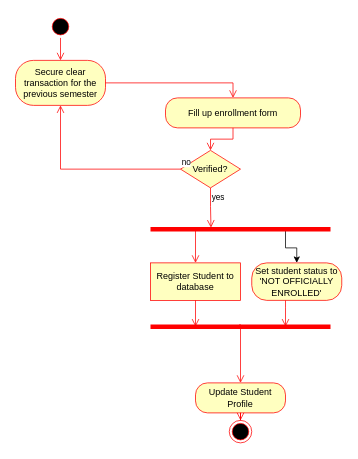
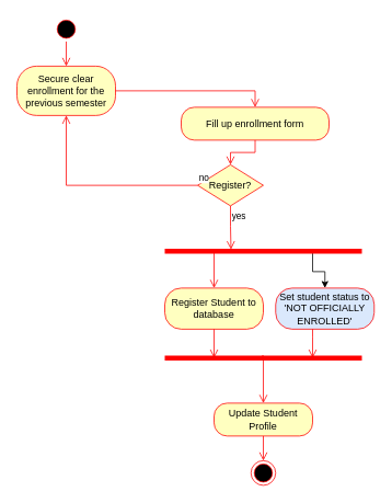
- <mxCell id="4" value="Secure clear transaction for the previous semester" style="rounded=1;whiteSpace=wrap;html=1;arcSize=40;fontColor=#000000;fillColor=#ffffc0;strokeColor=#ff0000;" vertex="1" parent="1"><mxGeometry x="20" y="80" width="120" height="60" as="geometry" /></mxCell>
+ <mxCell id="4" value="Secure clear enrollment for the previous semester" style="rounded=1;whiteSpace=wrap;html=1;arcSize=40;fontColor=#000000;fillColor=#ffffc0;strokeColor=#ff0000;" vertex="1" parent="1"><mxGeometry x="20" y="80" width="120" height="60" as="geometry" /></mxCell>
- <mxCell id="8" value="Verified?" style="rhombus;whiteSpace=wrap;html=1;fillColor=#ffffc0;strokeColor=#ff0000;" vertex="1" parent="1"><mxGeometry x="240" y="200" width="80" height="50" as="geometry" /></mxCell>
+ <mxCell id="8" value="Register?" style="rhombus;whiteSpace=wrap;html=1;fillColor=#ffffc0;strokeColor=#ff0000;" vertex="1" parent="1"><mxGeometry x="240" y="200" width="80" height="50" as="geometry" /></mxCell>
- <mxCell id="19" value="Register Student to database" style="whiteSpace=wrap;html=1;arcSize=40;fontColor=#000000;fillColor=#ffffc0;strokeColor=#ff0000;rounded=0;" vertex="1" parent="1"><mxGeometry x="200" y="350" width="120" height="50" as="geometry" /></mxCell>
+ <mxCell id="19" value="Register Student to database" style="rounded=1;whiteSpace=wrap;html=1;arcSize=40;fontColor=#000000;fillColor=#ffffc0;strokeColor=#ff0000;" vertex="1" parent="1"><mxGeometry x="200" y="350" width="120" height="50" as="geometry" /></mxCell>
- <mxCell id="21" value="Set student status to 'NOT OFFICIALLY ENROLLED'" style="rounded=1;whiteSpace=wrap;html=1;arcSize=40;fontColor=#000000;fillColor=#ffffc0;strokeColor=#ff0000;" vertex="1" parent="1"><mxGeometry x="335" y="350" width="120" height="50" as="geometry" /></mxCell>
+ <mxCell id="21" value="Set student status to 'NOT OFFICIALLY ENROLLED'" style="rounded=1;whiteSpace=wrap;html=1;arcSize=40;fontColor=#000000;fillColor=#dae8fc;strokeColor=#ff0000;" vertex="1" parent="1"><mxGeometry x="335" y="350" width="120" height="50" as="geometry" /></mxCell>
- <mxCell id="16" value="Update Student Profile" style="rounded=1;whiteSpace=wrap;html=1;arcSize=40;fontColor=#000000;fillColor=#ffffc0;strokeColor=#ff0000;" vertex="1" parent="1"><mxGeometry x="260" y="510" width="120" height="40" as="geometry" /></mxCell>
+ <mxCell id="16" value="Update Student Profile" style="rounded=1;whiteSpace=wrap;html=1;arcSize=40;fontColor=#000000;fillColor=#ffffc0;strokeColor=#ff0000;" vertex="1" parent="1"><mxGeometry x="260" y="490" width="120" height="40" as="geometry" /></mxCell>
